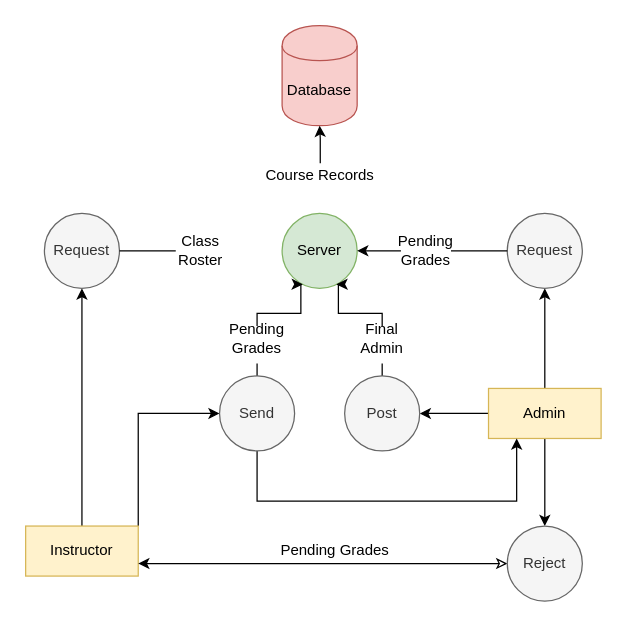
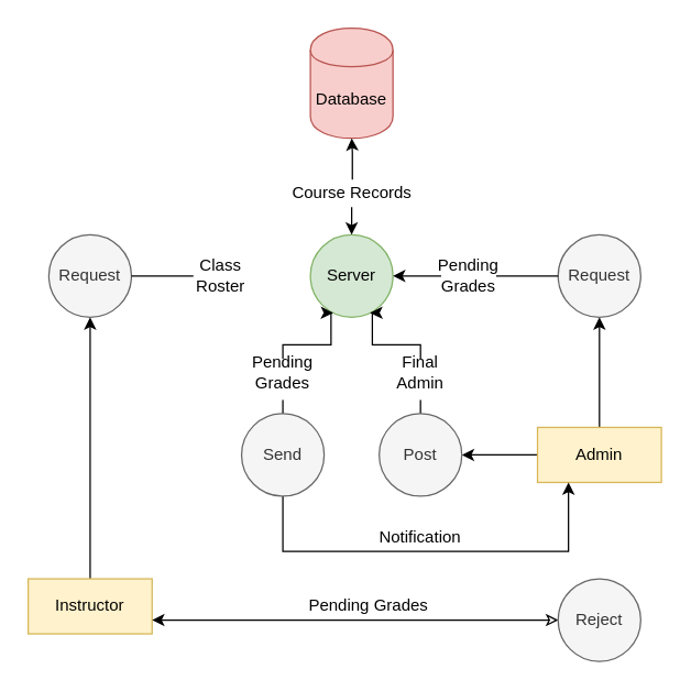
+ <mxCell id="25" value="" style="edgeStyle=orthogonalEdgeStyle;rounded=0;orthogonalLoop=1;jettySize=auto;html=1;startArrow=classic;startFill=1;endArrow=none;endFill=0;" edge="1" parent="1" source="3" target="24"><mxGeometry relative="1" as="geometry"><mxPoint x="285" y="200" as="sourcePoint" /><mxPoint x="370" y="200" as="targetPoint" /></mxGeometry></mxCell>
- <mxCell id="8" value="" style="edgeStyle=orthogonalEdgeStyle;rounded=0;orthogonalLoop=1;jettySize=auto;html=1;startArrow=none;startFill=0;endArrow=classic;endFill=1;" edge="1" parent="1" source="10" target="13"><mxGeometry relative="1" as="geometry"><Array as="points"><mxPoint x="110" y="330" /></Array></mxGeometry></mxCell>
- <mxCell id="6" value="" style="edgeStyle=orthogonalEdgeStyle;rounded=0;orthogonalLoop=1;jettySize=auto;html=1;startArrow=classic;startFill=1;endArrow=none;endFill=0;" edge="1" parent="1" source="15" target="7"><mxGeometry relative="1" as="geometry" /></mxCell>
+ <mxCell id="33" value="Notification" style="text;html=1;strokeColor=none;fillColor=none;align=center;verticalAlign=middle;whiteSpace=wrap;rounded=0;" vertex="1" parent="1"><mxGeometry x="210" y="380" width="190" height="20" as="geometry" /></mxCell>
